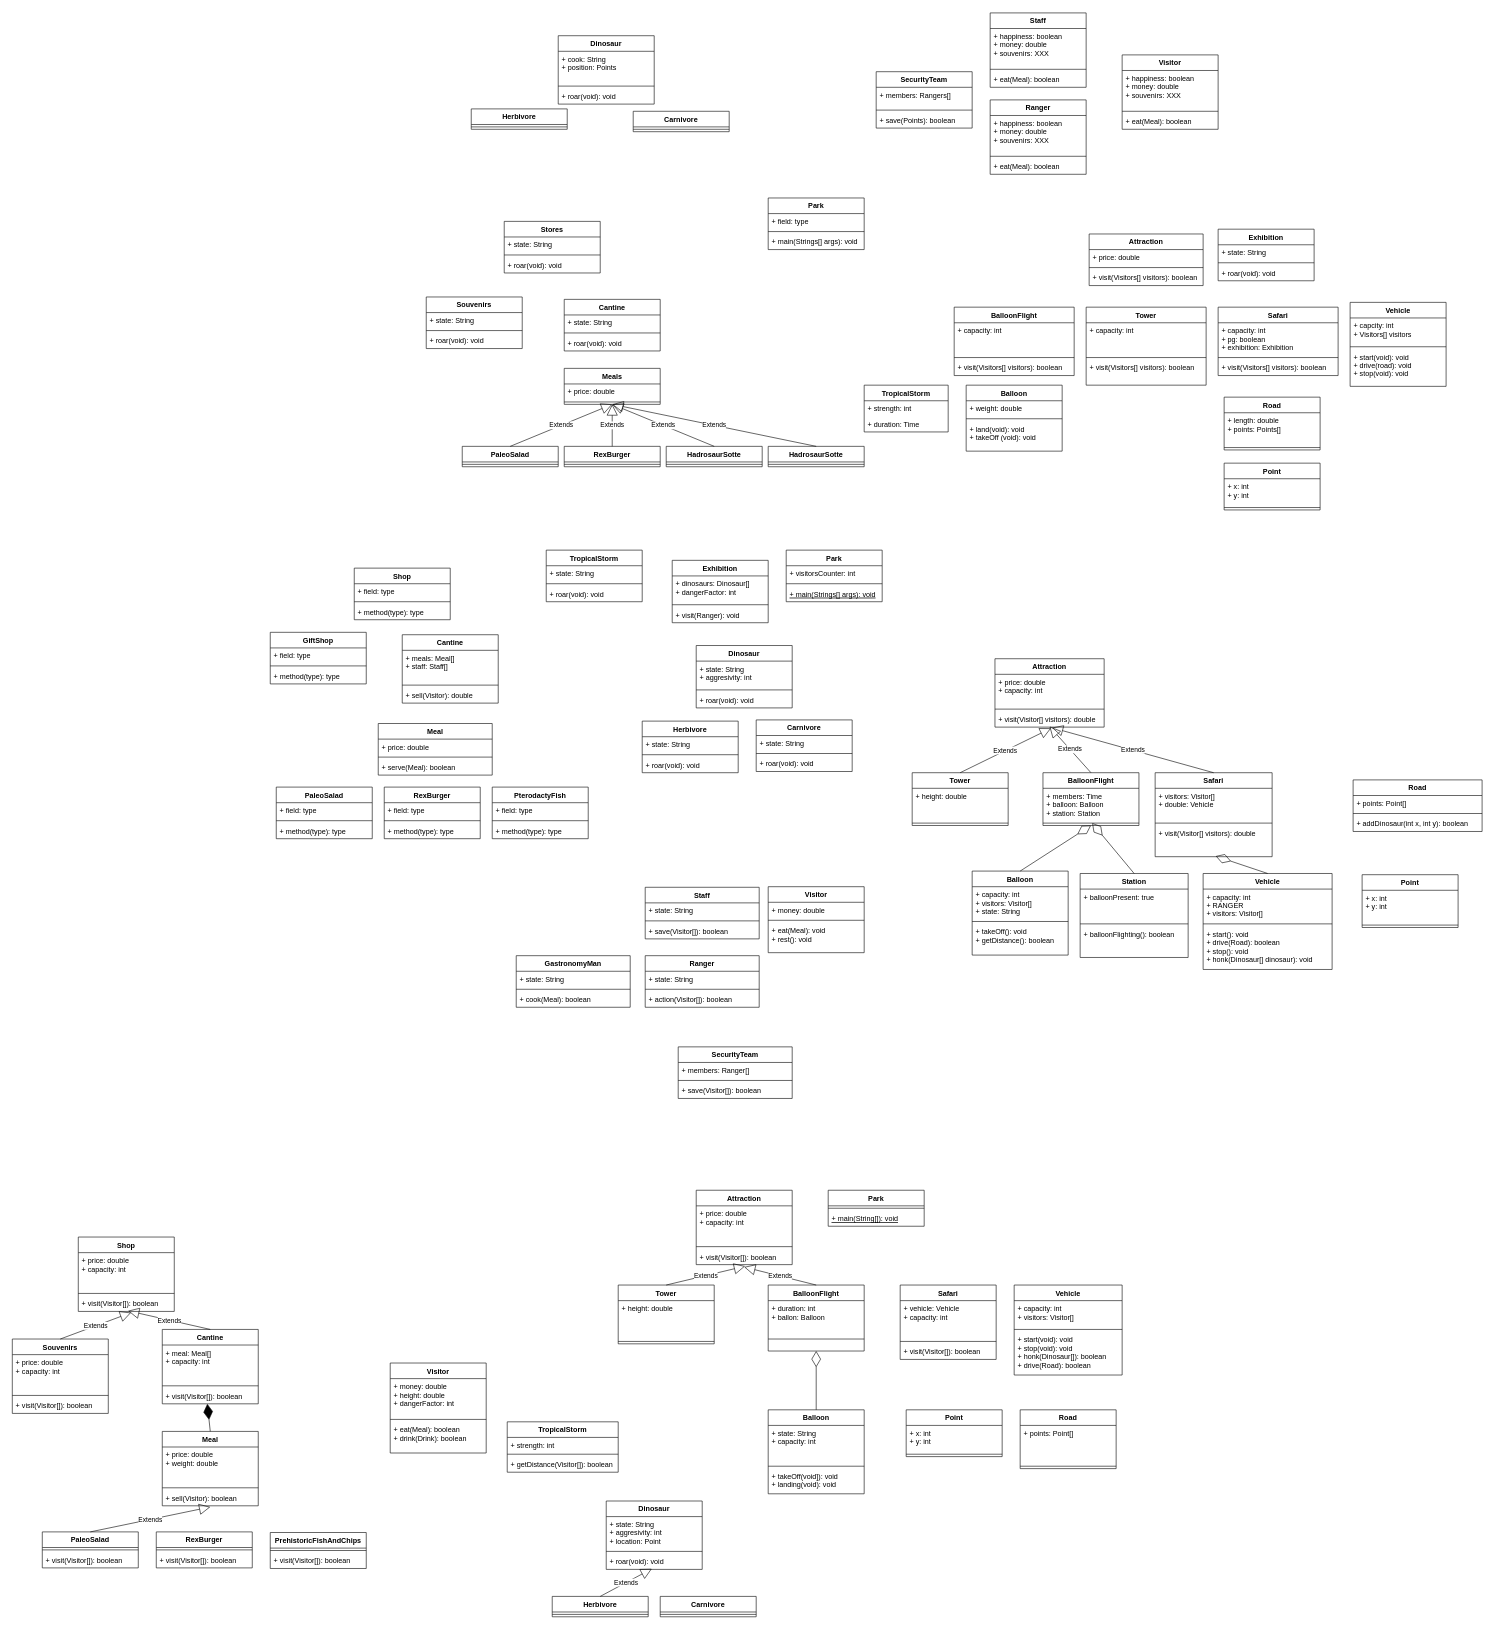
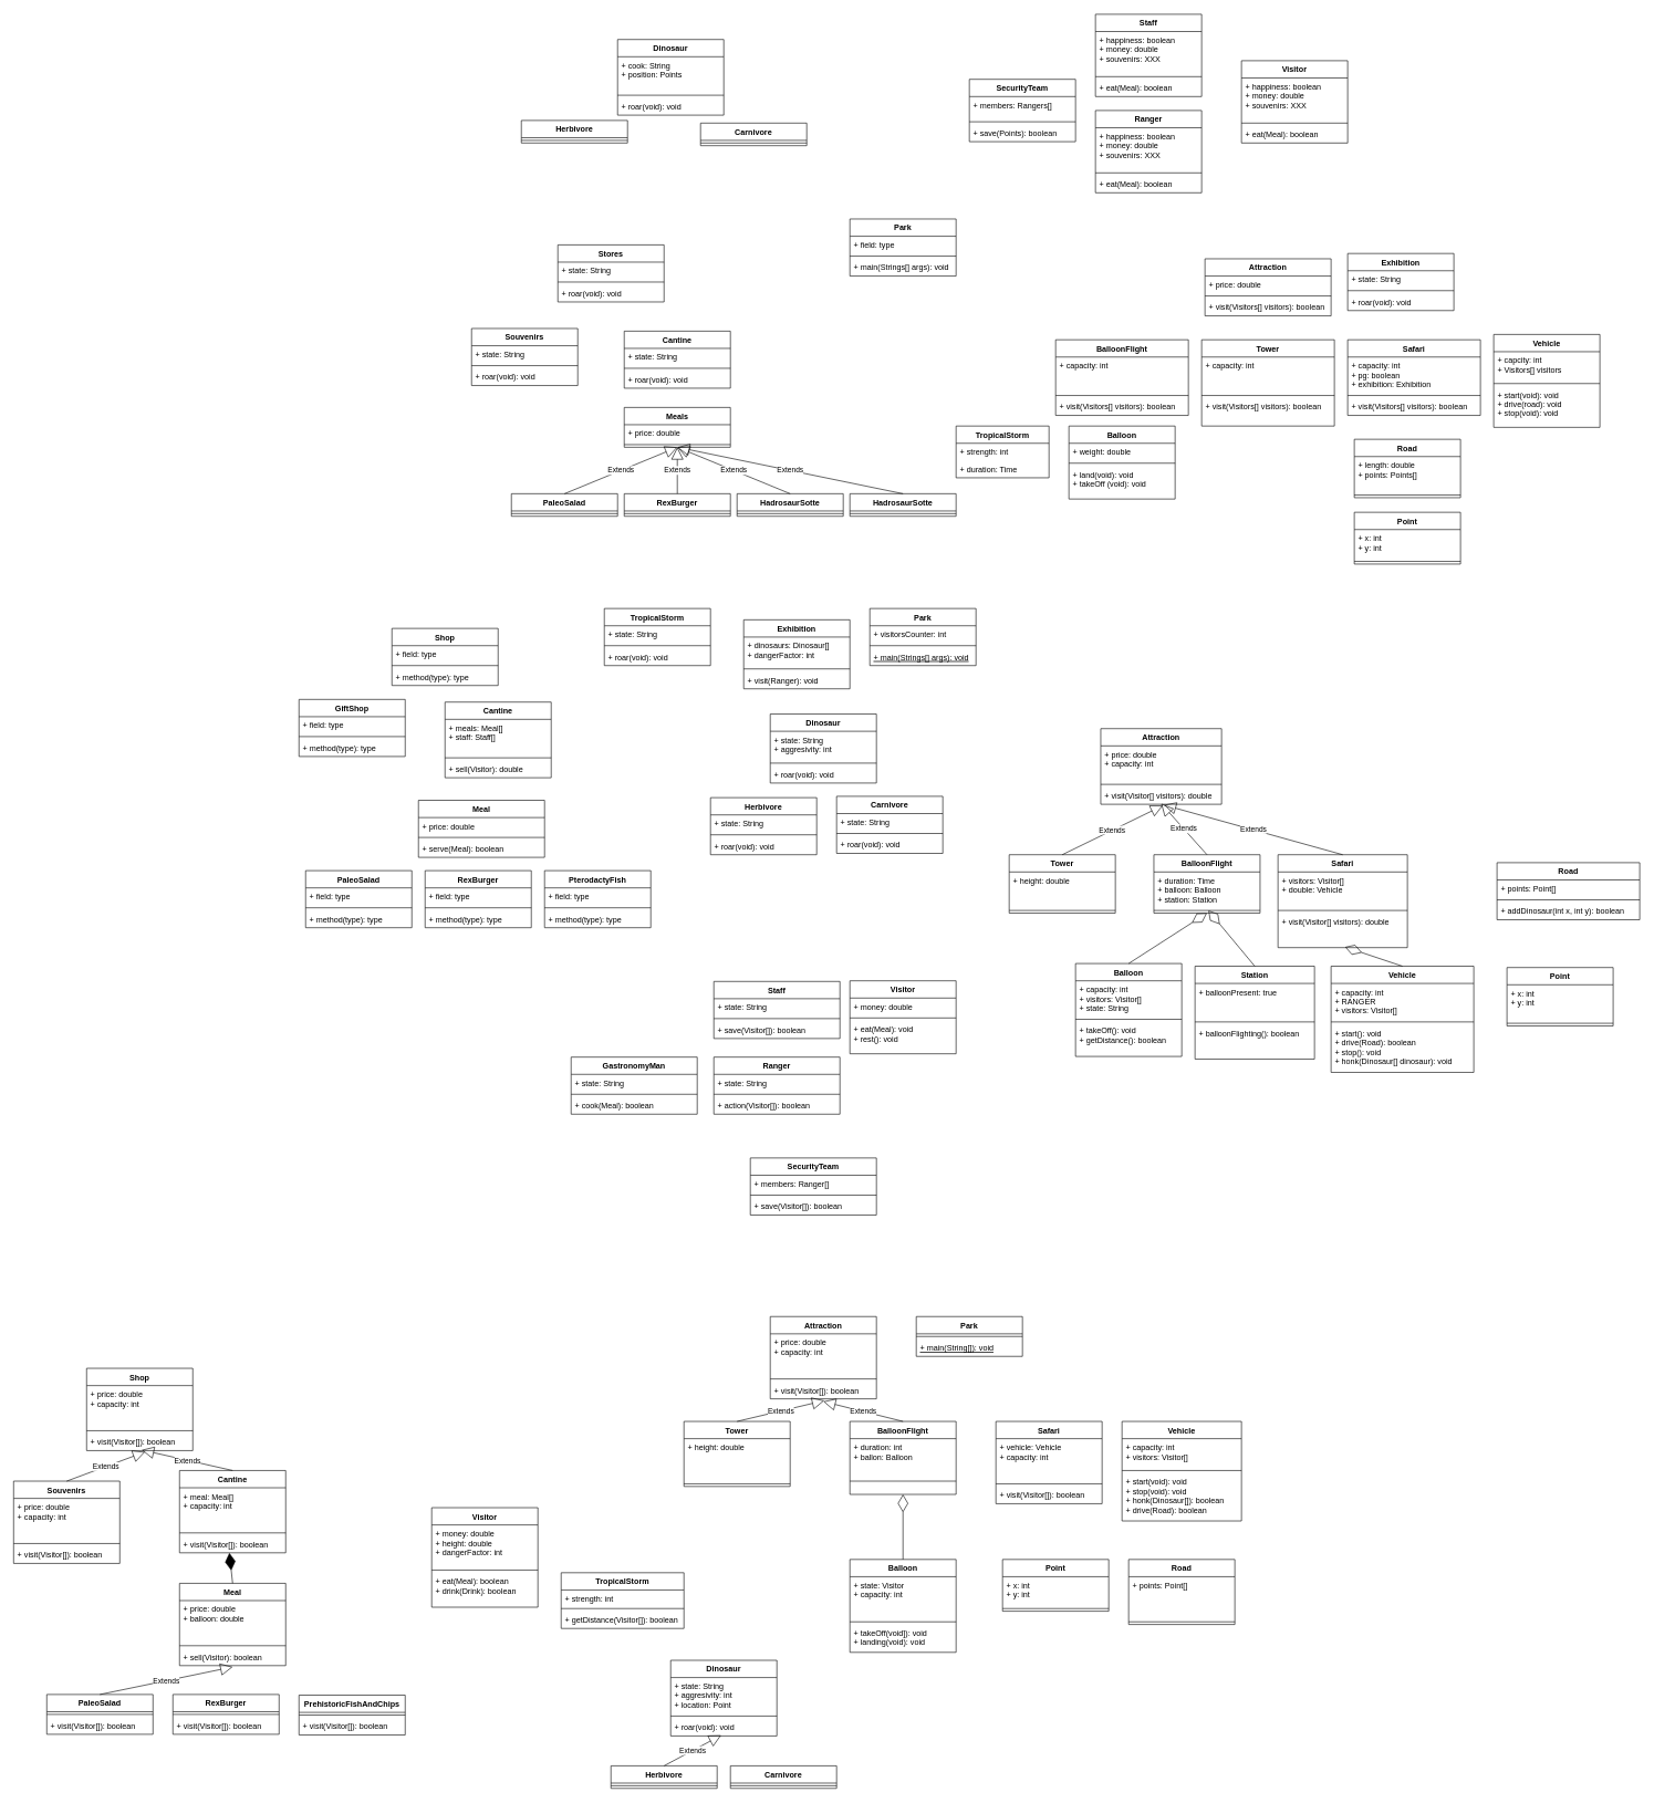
- <mxCell id="110" value="+ members: Time&#10;+ balloon: Balloon&#10;+ station: Station" style="text;strokeColor=none;fillColor=none;align=left;verticalAlign=top;spacingLeft=4;spacingRight=4;overflow=hidden;rotatable=0;points=[[0,0.5],[1,0.5]];portConstraint=eastwest;" vertex="1" parent="109"><mxGeometry y="26" width="160" height="54" as="geometry" /></mxCell>
+ <mxCell id="110" value="+ duration: Time&#10;+ balloon: Balloon&#10;+ station: Station" style="text;strokeColor=none;fillColor=none;align=left;verticalAlign=top;spacingLeft=4;spacingRight=4;overflow=hidden;rotatable=0;points=[[0,0.5],[1,0.5]];portConstraint=eastwest;" vertex="1" parent="109"><mxGeometry y="26" width="160" height="54" as="geometry" /></mxCell>
- <mxCell id="229" value="+ state: String&#10;+ capacity: int" style="text;strokeColor=none;fillColor=none;align=left;verticalAlign=top;spacingLeft=4;spacingRight=4;overflow=hidden;rotatable=0;points=[[0,0.5],[1,0.5]];portConstraint=eastwest;" vertex="1" parent="228"><mxGeometry y="26" width="160" height="64" as="geometry" /></mxCell>
+ <mxCell id="229" value="+ state: Visitor&#10;+ capacity: int" style="text;strokeColor=none;fillColor=none;align=left;verticalAlign=top;spacingLeft=4;spacingRight=4;overflow=hidden;rotatable=0;points=[[0,0.5],[1,0.5]];portConstraint=eastwest;" vertex="1" parent="228"><mxGeometry y="26" width="160" height="64" as="geometry" /></mxCell>
- <mxCell id="269" value="+ price: double&#10;+ weight: double" style="text;strokeColor=none;fillColor=none;align=left;verticalAlign=top;spacingLeft=4;spacingRight=4;overflow=hidden;rotatable=0;points=[[0,0.5],[1,0.5]];portConstraint=eastwest;" vertex="1" parent="268"><mxGeometry y="26" width="160" height="64" as="geometry" /></mxCell>
+ <mxCell id="269" value="+ price: double&#10;+ balloon: double" style="text;strokeColor=none;fillColor=none;align=left;verticalAlign=top;spacingLeft=4;spacingRight=4;overflow=hidden;rotatable=0;points=[[0,0.5],[1,0.5]];portConstraint=eastwest;" vertex="1" parent="268"><mxGeometry y="26" width="160" height="64" as="geometry" /></mxCell>
